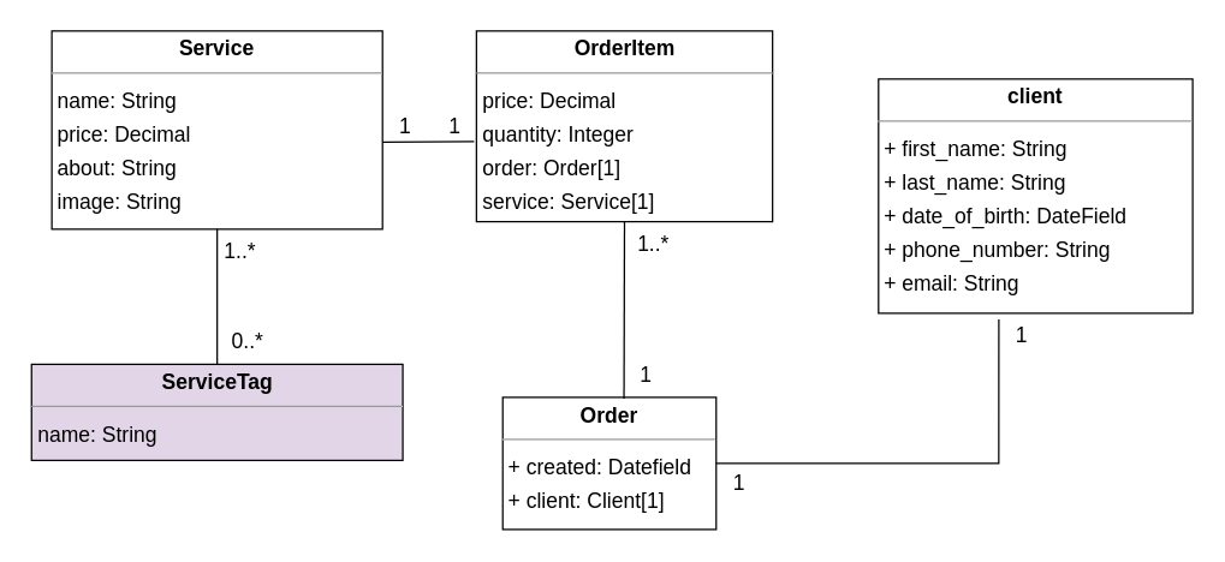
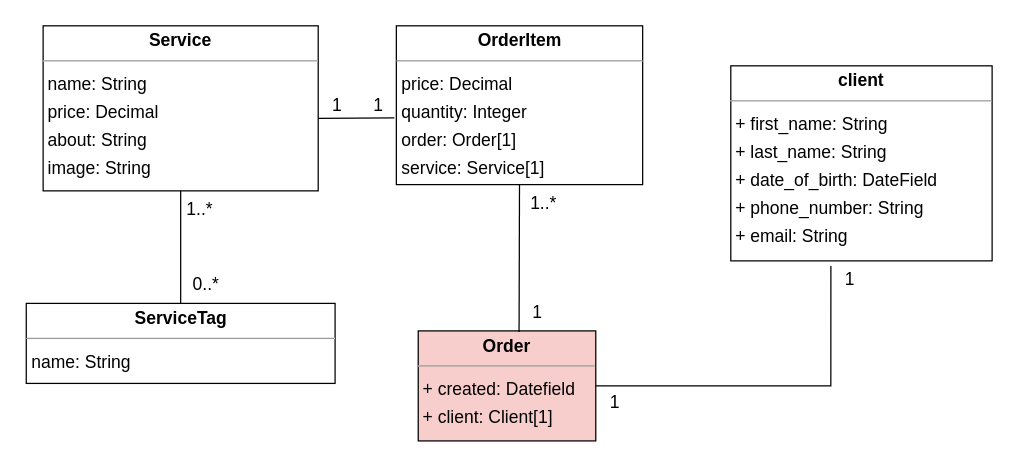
- <mxCell id="6" value="&lt;p style=&quot;margin:0px;margin-top:4px;text-align:center;&quot;&gt;&lt;b&gt;ServiceTag&lt;/b&gt;&lt;/p&gt;&lt;hr size=&quot;1&quot;&gt;&lt;p style=&quot;margin:0 0 0 4px;line-height:1.6;&quot;&gt; name: String&lt;/p&gt;" style="verticalAlign=top;align=left;overflow=fill;fontSize=14;fontFamily=Helvetica;html=1;rounded=0;shadow=0;comic=0;labelBackgroundColor=none;strokeWidth=1;fillColor=#e1d5e7;" parent="1" vertex="1"><mxGeometry x="20.5" y="242" width="247" height="64" as="geometry" /></mxCell>
+ <mxCell id="6" value="&lt;p style=&quot;margin:0px;margin-top:4px;text-align:center;&quot;&gt;&lt;b&gt;ServiceTag&lt;/b&gt;&lt;/p&gt;&lt;hr size=&quot;1&quot;&gt;&lt;p style=&quot;margin:0 0 0 4px;line-height:1.6;&quot;&gt; name: String&lt;/p&gt;" style="verticalAlign=top;align=left;overflow=fill;fontSize=14;fontFamily=Helvetica;html=1;rounded=0;shadow=0;comic=0;labelBackgroundColor=none;strokeWidth=1;" parent="1" vertex="1"><mxGeometry x="20.5" y="242" width="247" height="64" as="geometry" /></mxCell>
- <mxCell id="3" value="&lt;p style=&quot;margin:0px;margin-top:4px;text-align:center;&quot;&gt;&lt;b&gt;Order&lt;/b&gt;&lt;/p&gt;&lt;hr size=&quot;1&quot;&gt;&lt;p style=&quot;margin:0 0 0 4px;line-height:1.6;&quot;&gt;+ created: Datefield&lt;br&gt;+ client: Client[1]&lt;/p&gt;" style="verticalAlign=top;align=left;overflow=fill;fontSize=14;fontFamily=Helvetica;html=1;rounded=0;shadow=0;comic=0;labelBackgroundColor=none;strokeWidth=1;" parent="1" vertex="1"><mxGeometry x="334" y="264" width="142" height="88" as="geometry" /></mxCell>
+ <mxCell id="3" value="&lt;p style=&quot;margin:0px;margin-top:4px;text-align:center;&quot;&gt;&lt;b&gt;Order&lt;/b&gt;&lt;/p&gt;&lt;hr size=&quot;1&quot;&gt;&lt;p style=&quot;margin:0 0 0 4px;line-height:1.6;&quot;&gt;+ created: Datefield&lt;br&gt;+ client: Client[1]&lt;/p&gt;" style="verticalAlign=top;align=left;overflow=fill;fontSize=14;fontFamily=Helvetica;html=1;rounded=0;shadow=0;comic=0;labelBackgroundColor=none;strokeWidth=1;fillColor=#f8cecc;" parent="1" vertex="1"><mxGeometry x="334" y="264" width="142" height="88" as="geometry" /></mxCell>
